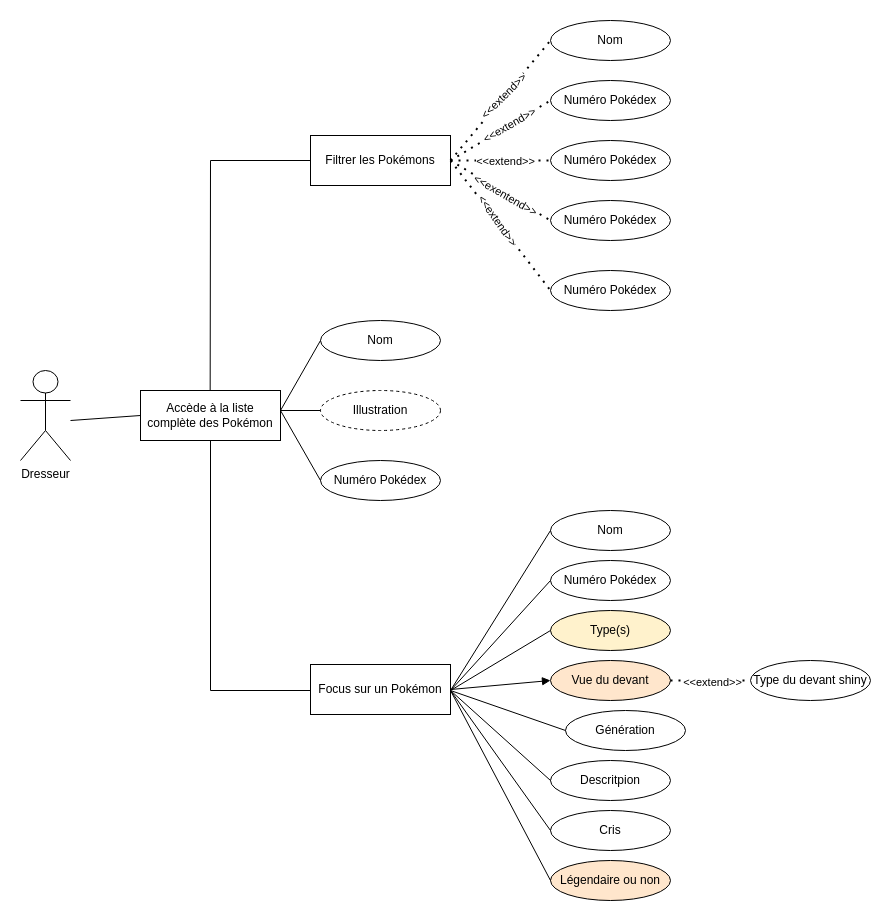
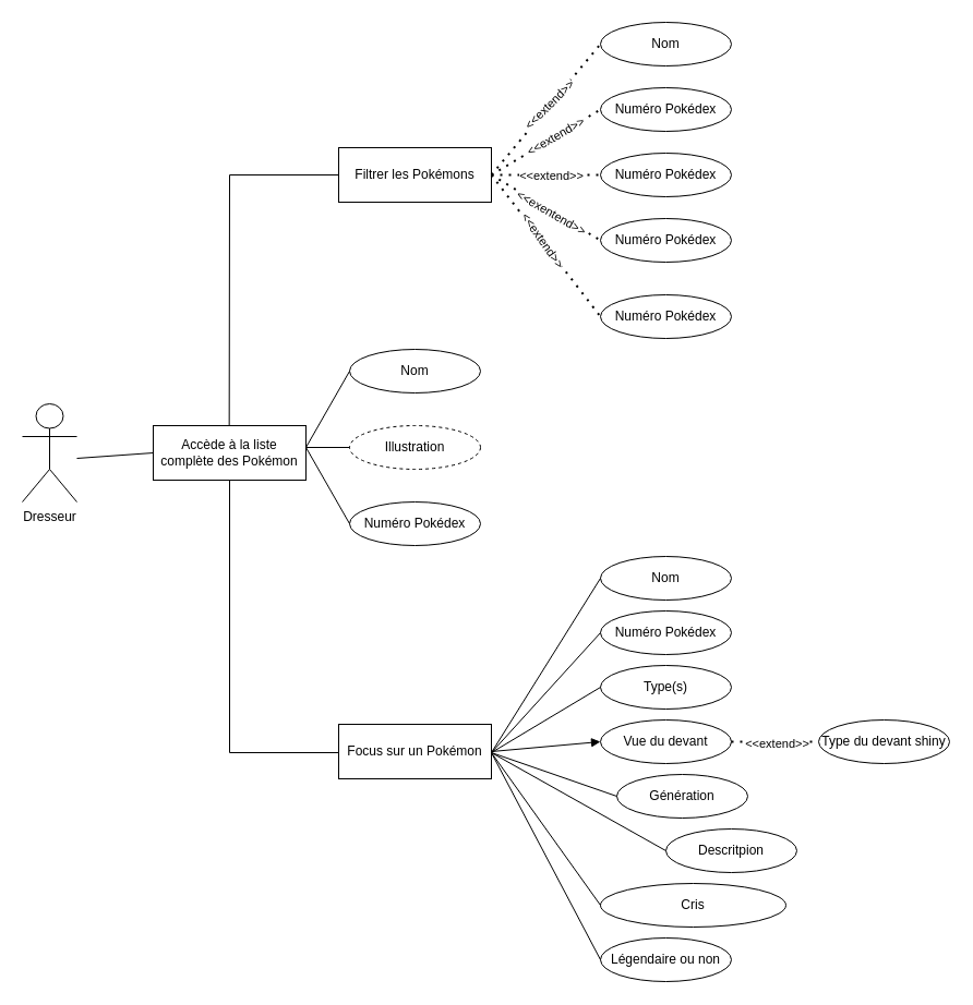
- <mxCell id="39" value="Type(s)" style="ellipse;whiteSpace=wrap;html=1;fillColor=#fff2cc;" vertex="1" parent="1"><mxGeometry x="550" y="610" width="120" height="40" as="geometry" /></mxCell>
+ <mxCell id="39" value="Type(s)" style="ellipse;whiteSpace=wrap;html=1;" vertex="1" parent="1"><mxGeometry x="550" y="610" width="120" height="40" as="geometry" /></mxCell>
- <mxCell id="40" value="Vue du devant" style="ellipse;whiteSpace=wrap;html=1;fillColor=#ffe6cc;" vertex="1" parent="1"><mxGeometry x="550" y="660" width="120" height="40" as="geometry" /></mxCell>
+ <mxCell id="40" value="Vue du devant" style="ellipse;whiteSpace=wrap;html=1;" vertex="1" parent="1"><mxGeometry x="550" y="660" width="120" height="40" as="geometry" /></mxCell>
- <mxCell id="37" value="Descritpion" style="ellipse;whiteSpace=wrap;html=1;" vertex="1" parent="1"><mxGeometry x="550" y="760" width="120" height="40" as="geometry" /></mxCell>
+ <mxCell id="37" value="Descritpion" style="ellipse;whiteSpace=wrap;html=1;" vertex="1" parent="1"><mxGeometry x="610" y="760" width="120" height="40" as="geometry" /></mxCell>
- <mxCell id="36" value="Cris" style="ellipse;whiteSpace=wrap;html=1;" vertex="1" parent="1"><mxGeometry x="550" y="810" width="120" height="40" as="geometry" /></mxCell>
+ <mxCell id="36" value="Cris" style="ellipse;whiteSpace=wrap;html=1;" vertex="1" parent="1"><mxGeometry x="550" y="810" width="170" height="40" as="geometry" /></mxCell>
- <mxCell id="34" value="Légendaire ou non" style="ellipse;whiteSpace=wrap;html=1;fillColor=#ffe6cc;" vertex="1" parent="1"><mxGeometry x="550" y="860" width="120" height="40" as="geometry" /></mxCell>
+ <mxCell id="34" value="Légendaire ou non" style="ellipse;whiteSpace=wrap;html=1;" vertex="1" parent="1"><mxGeometry x="550" y="860" width="120" height="40" as="geometry" /></mxCell>
